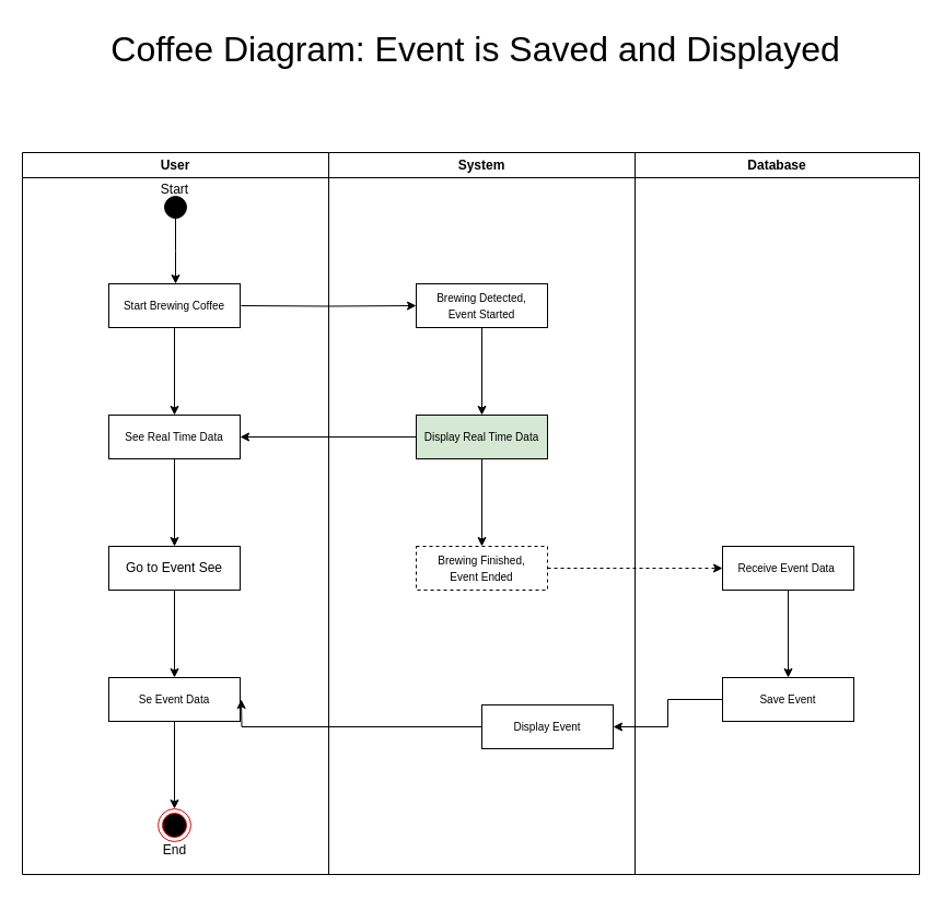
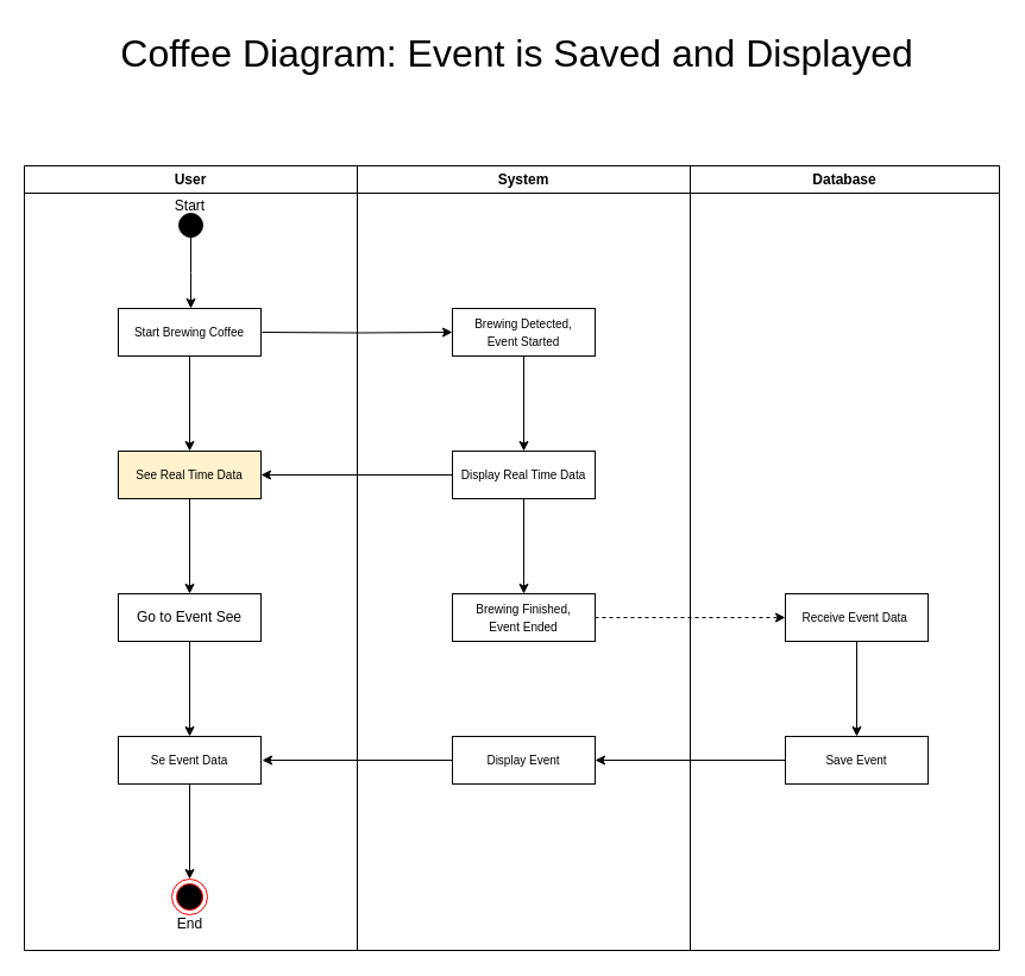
- <mxCell id="8" value="&lt;font style=&quot;font-size: 10px;&quot;&gt;See Real Time Data&lt;/font&gt;" style="rounded=0;whiteSpace=wrap;html=1;" vertex="1" parent="2"><mxGeometry x="79" y="240" width="120" height="40" as="geometry" /></mxCell>
+ <mxCell id="8" value="&lt;font style=&quot;font-size: 10px;&quot;&gt;See Real Time Data&lt;/font&gt;" style="rounded=0;whiteSpace=wrap;html=1;fillColor=#fff2cc;" vertex="1" parent="2"><mxGeometry x="79" y="240" width="120" height="40" as="geometry" /></mxCell>
- <mxCell id="22" value="&lt;font style=&quot;font-size: 10px;&quot;&gt;Display Real Time Data&lt;/font&gt;" style="rounded=0;whiteSpace=wrap;html=1;fillColor=#d5e8d4;" vertex="1" parent="18"><mxGeometry x="80" y="240" width="120" height="40" as="geometry" /></mxCell>
+ <mxCell id="22" value="&lt;font style=&quot;font-size: 10px;&quot;&gt;Display Real Time Data&lt;/font&gt;" style="rounded=0;whiteSpace=wrap;html=1;" vertex="1" parent="18"><mxGeometry x="80" y="240" width="120" height="40" as="geometry" /></mxCell>
- <mxCell id="23" value="&lt;span style=&quot;font-size: 10px;&quot;&gt;Brewing Finished, &lt;br&gt;Event Ended&lt;/span&gt;" style="rounded=0;whiteSpace=wrap;html=1;dashed=1;" vertex="1" parent="18"><mxGeometry x="80" y="360" width="120" height="40" as="geometry" /></mxCell>
+ <mxCell id="23" value="&lt;span style=&quot;font-size: 10px;&quot;&gt;Brewing Finished, &lt;br&gt;Event Ended&lt;/span&gt;" style="rounded=0;whiteSpace=wrap;html=1;" vertex="1" parent="18"><mxGeometry x="80" y="360" width="120" height="40" as="geometry" /></mxCell>
- <mxCell id="25" value="&lt;span style=&quot;font-size: 10px;&quot;&gt;Display Event&lt;/span&gt;" style="rounded=0;whiteSpace=wrap;html=1;" vertex="1" parent="18"><mxGeometry x="140" y="505" width="120" height="40" as="geometry" /></mxCell>
+ <mxCell id="25" value="&lt;span style=&quot;font-size: 10px;&quot;&gt;Display Event&lt;/span&gt;" style="rounded=0;whiteSpace=wrap;html=1;" vertex="1" parent="18"><mxGeometry x="80" y="480" width="120" height="40" as="geometry" /></mxCell>
